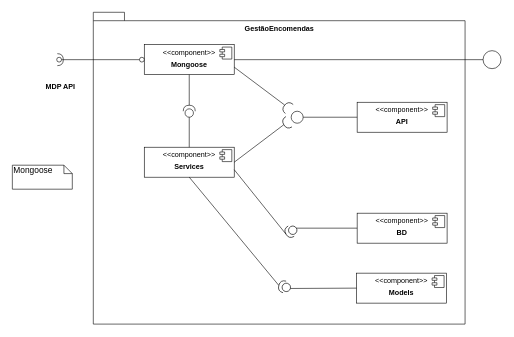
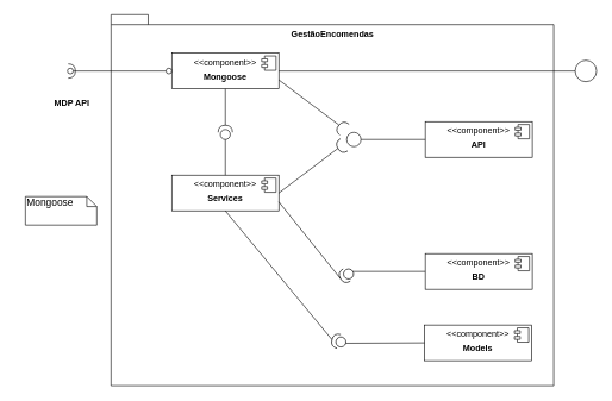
- <mxCell id="13" value="&lt;font style=&quot;font-size: 14px&quot;&gt;Mongoose&lt;/font&gt;" style="shape=note;whiteSpace=wrap;html=1;size=14;verticalAlign=top;align=left;spacingTop=-6;" vertex="1" parent="1"><mxGeometry x="20" y="275" width="100" height="40" as="geometry" /></mxCell>
+ <mxCell id="13" value="&lt;font style=&quot;font-size: 14px&quot;&gt;Mongoose&lt;/font&gt;" style="shape=note;whiteSpace=wrap;html=1;size=14;verticalAlign=top;align=left;spacingTop=-6;" vertex="1" parent="1"><mxGeometry x="35" y="275" width="100" height="40" as="geometry" /></mxCell>
